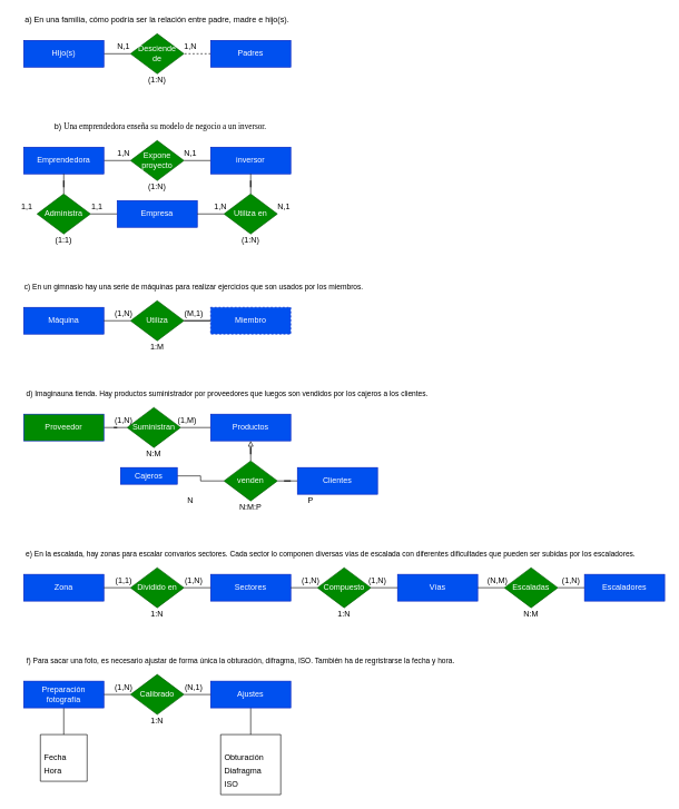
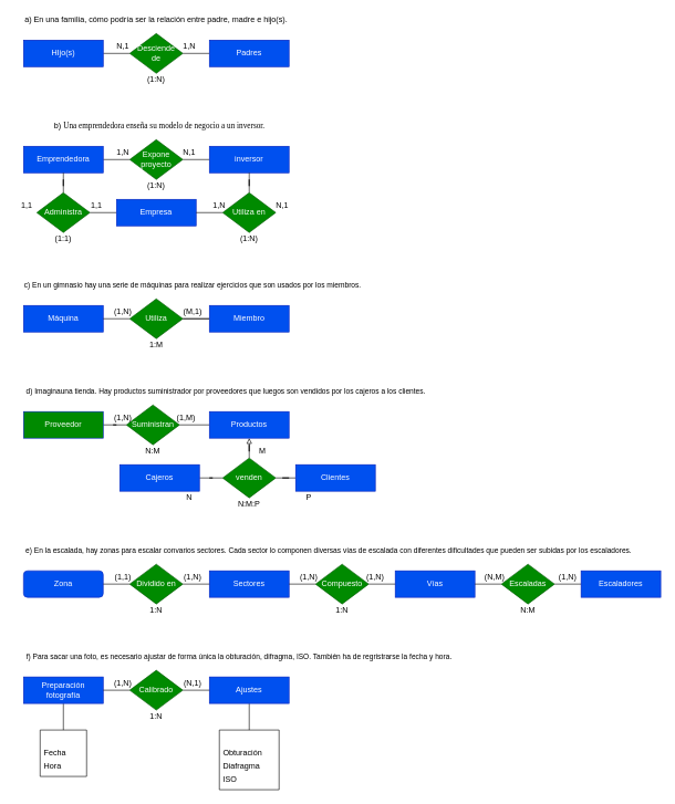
- <mxCell id="30" value="" style="edgeStyle=orthogonalEdgeStyle;rounded=0;orthogonalLoop=1;jettySize=auto;html=1;endArrow=none;endFill=0;dashed=1;" parent="1" source="31" target="29" edge="1"><mxGeometry relative="1" as="geometry" /></mxCell>
+ <mxCell id="30" value="" style="edgeStyle=orthogonalEdgeStyle;rounded=0;orthogonalLoop=1;jettySize=auto;html=1;endArrow=none;endFill=0;" parent="1" source="31" target="29" edge="1"><mxGeometry relative="1" as="geometry" /></mxCell>
- <mxCell id="25" value="Miembro" style="rounded=0;whiteSpace=wrap;html=1;fillColor=#0050ef;strokeColor=#001DBC;fontColor=#ffffff;dashed=1;" parent="1" vertex="1"><mxGeometry x="315" y="460" width="120" height="40" as="geometry" /></mxCell>
+ <mxCell id="25" value="Miembro" style="rounded=0;whiteSpace=wrap;html=1;fillColor=#0050ef;strokeColor=#001DBC;fontColor=#ffffff;" parent="1" vertex="1"><mxGeometry x="315" y="460" width="120" height="40" as="geometry" /></mxCell>
+ <mxCell id="101" value="M" style="text;html=1;strokeColor=none;fillColor=none;align=center;verticalAlign=middle;whiteSpace=wrap;rounded=0;" vertex="1" parent="1"><mxGeometry x="375" y="670" width="40" height="20" as="geometry" /></mxCell>
- <mxCell id="46" value="Cajeros" style="rounded=0;whiteSpace=wrap;html=1;fillColor=#0050ef;strokeColor=#001DBC;fontColor=#ffffff;" parent="1" vertex="1"><mxGeometry x="180" y="700" width="85" height="25" as="geometry" /></mxCell>
+ <mxCell id="46" value="Cajeros" style="rounded=0;whiteSpace=wrap;html=1;fillColor=#0050ef;strokeColor=#001DBC;fontColor=#ffffff;" parent="1" vertex="1"><mxGeometry x="180" y="700" width="120" height="40" as="geometry" /></mxCell>
- <mxCell id="53" value="Zona" style="rounded=0;whiteSpace=wrap;html=1;fillColor=#0050ef;strokeColor=#001DBC;fontColor=#ffffff;" parent="1" vertex="1"><mxGeometry x="35" y="860" width="120" height="40" as="geometry" /></mxCell>
+ <mxCell id="53" value="Zona" style="whiteSpace=wrap;html=1;fillColor=#0050ef;strokeColor=#001DBC;fontColor=#ffffff;rounded=1;" parent="1" vertex="1"><mxGeometry x="35" y="860" width="120" height="40" as="geometry" /></mxCell>
